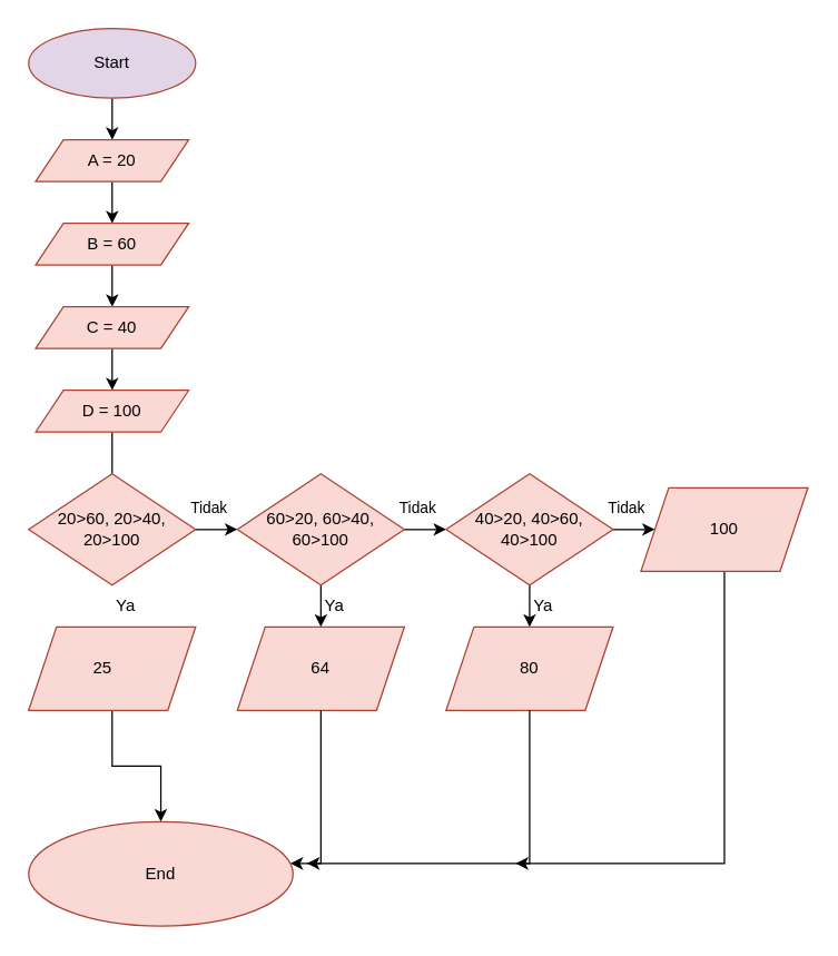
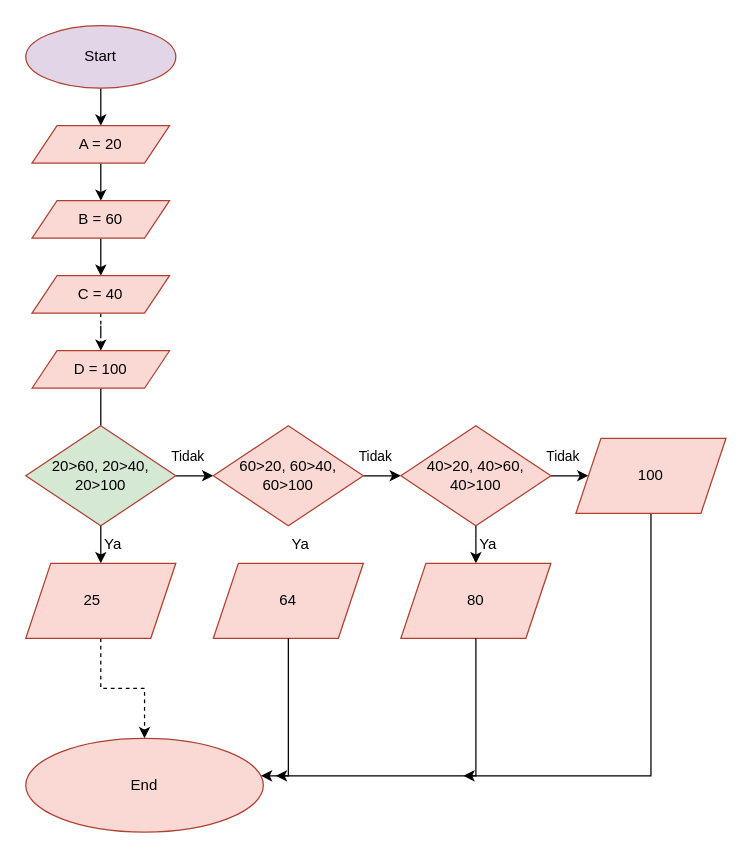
- <mxCell id="8" value="" style="edgeStyle=orthogonalEdgeStyle;rounded=0;orthogonalLoop=1;jettySize=auto;html=1;" edge="1" parent="1" source="9" target="11"><mxGeometry relative="1" as="geometry" /></mxCell>
+ <mxCell id="8" value="" style="edgeStyle=orthogonalEdgeStyle;rounded=0;orthogonalLoop=1;jettySize=auto;html=1;dashed=1;" edge="1" parent="1" source="9" target="11"><mxGeometry relative="1" as="geometry" /></mxCell>
- <mxCell id="14" value="&lt;div&gt;20&amp;gt;60, 20&amp;gt;40,&lt;/div&gt;&lt;div&gt;20&amp;gt;100&lt;br&gt;&lt;/div&gt;" style="rhombus;whiteSpace=wrap;html=1;fillColor=#fad9d5;strokeColor=#ae4132;" vertex="1" parent="1"><mxGeometry x="20" y="340" width="120" height="80" as="geometry" /></mxCell>
+ <mxCell id="14" value="&lt;div&gt;20&amp;gt;60, 20&amp;gt;40,&lt;/div&gt;&lt;div&gt;20&amp;gt;100&lt;br&gt;&lt;/div&gt;" style="rhombus;whiteSpace=wrap;html=1;fillColor=#d5e8d4;strokeColor=#ae4132;" vertex="1" parent="1"><mxGeometry x="20" y="340" width="120" height="80" as="geometry" /></mxCell>
+ <mxCell id="13" value="" style="edgeStyle=orthogonalEdgeStyle;rounded=0;orthogonalLoop=1;jettySize=auto;html=1;" edge="1" parent="1" source="14" target="26"><mxGeometry relative="1" as="geometry" /></mxCell>
- <mxCell id="16" value="" style="edgeStyle=orthogonalEdgeStyle;rounded=0;orthogonalLoop=1;jettySize=auto;html=1;" edge="1" parent="1" source="17" target="24"><mxGeometry relative="1" as="geometry" /></mxCell>
- <mxCell id="25" value="" style="edgeStyle=orthogonalEdgeStyle;rounded=0;orthogonalLoop=1;jettySize=auto;html=1;" edge="1" parent="1" source="26" target="27"><mxGeometry relative="1" as="geometry" /></mxCell>
+ <mxCell id="25" value="" style="edgeStyle=orthogonalEdgeStyle;rounded=0;orthogonalLoop=1;jettySize=auto;html=1;dashed=1;" edge="1" parent="1" source="26" target="27"><mxGeometry relative="1" as="geometry" /></mxCell>
